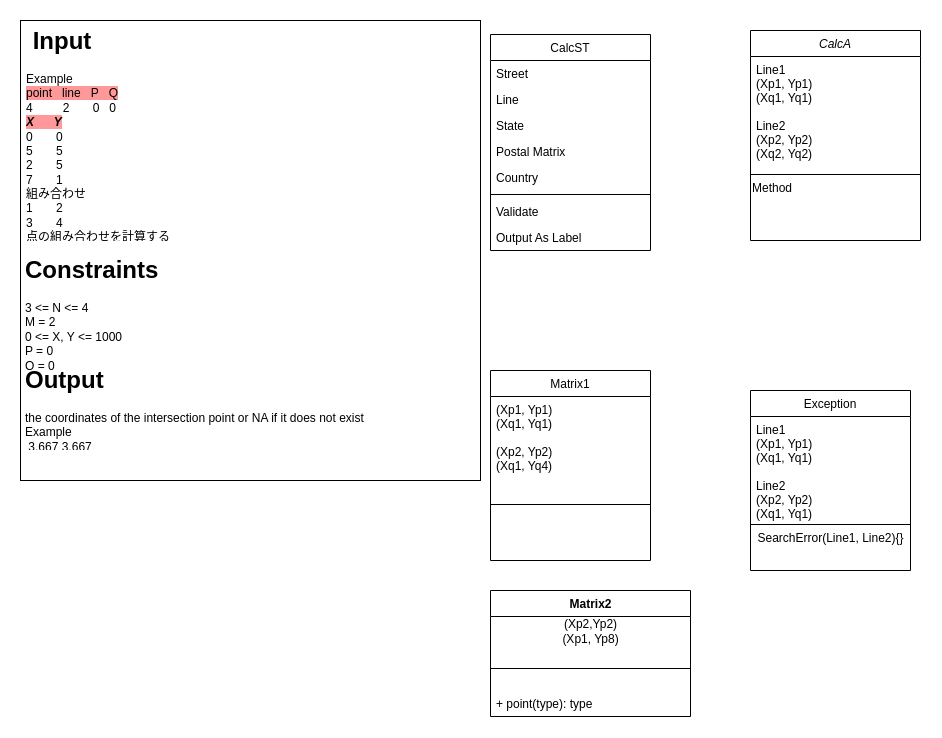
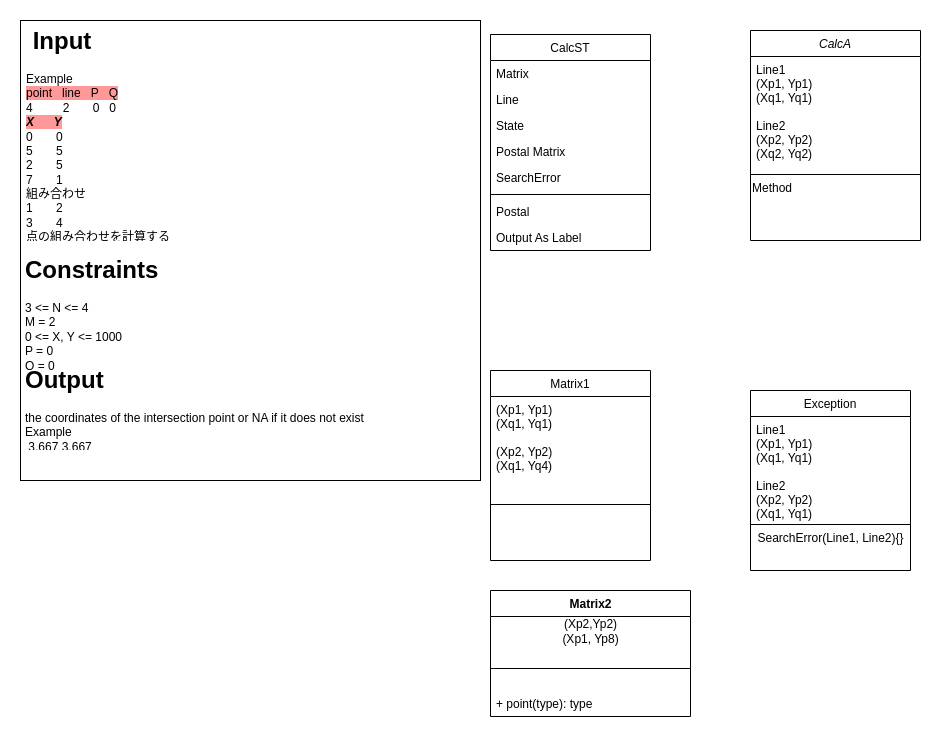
- <mxCell id="15" value="Street" style="text;align=left;verticalAlign=top;spacingLeft=4;spacingRight=4;overflow=hidden;rotatable=0;points=[[0,0.5],[1,0.5]];portConstraint=eastwest;" parent="14" vertex="1"><mxGeometry y="26" width="160" height="26" as="geometry" /></mxCell>
+ <mxCell id="15" value="Matrix" style="text;align=left;verticalAlign=top;spacingLeft=4;spacingRight=4;overflow=hidden;rotatable=0;points=[[0,0.5],[1,0.5]];portConstraint=eastwest;" parent="14" vertex="1"><mxGeometry y="26" width="160" height="26" as="geometry" /></mxCell>
- <mxCell id="19" value="Country" style="text;align=left;verticalAlign=top;spacingLeft=4;spacingRight=4;overflow=hidden;rotatable=0;points=[[0,0.5],[1,0.5]];portConstraint=eastwest;rounded=0;shadow=0;html=0;" parent="14" vertex="1"><mxGeometry y="130" width="160" height="26" as="geometry" /></mxCell>
+ <mxCell id="19" value="SearchError" style="text;align=left;verticalAlign=top;spacingLeft=4;spacingRight=4;overflow=hidden;rotatable=0;points=[[0,0.5],[1,0.5]];portConstraint=eastwest;rounded=0;shadow=0;html=0;" parent="14" vertex="1"><mxGeometry y="130" width="160" height="26" as="geometry" /></mxCell>
- <mxCell id="21" value="Validate" style="text;align=left;verticalAlign=top;spacingLeft=4;spacingRight=4;overflow=hidden;rotatable=0;points=[[0,0.5],[1,0.5]];portConstraint=eastwest;" parent="14" vertex="1"><mxGeometry y="164" width="160" height="26" as="geometry" /></mxCell>
+ <mxCell id="21" value="Postal" style="text;align=left;verticalAlign=top;spacingLeft=4;spacingRight=4;overflow=hidden;rotatable=0;points=[[0,0.5],[1,0.5]];portConstraint=eastwest;" parent="14" vertex="1"><mxGeometry y="164" width="160" height="26" as="geometry" /></mxCell>
